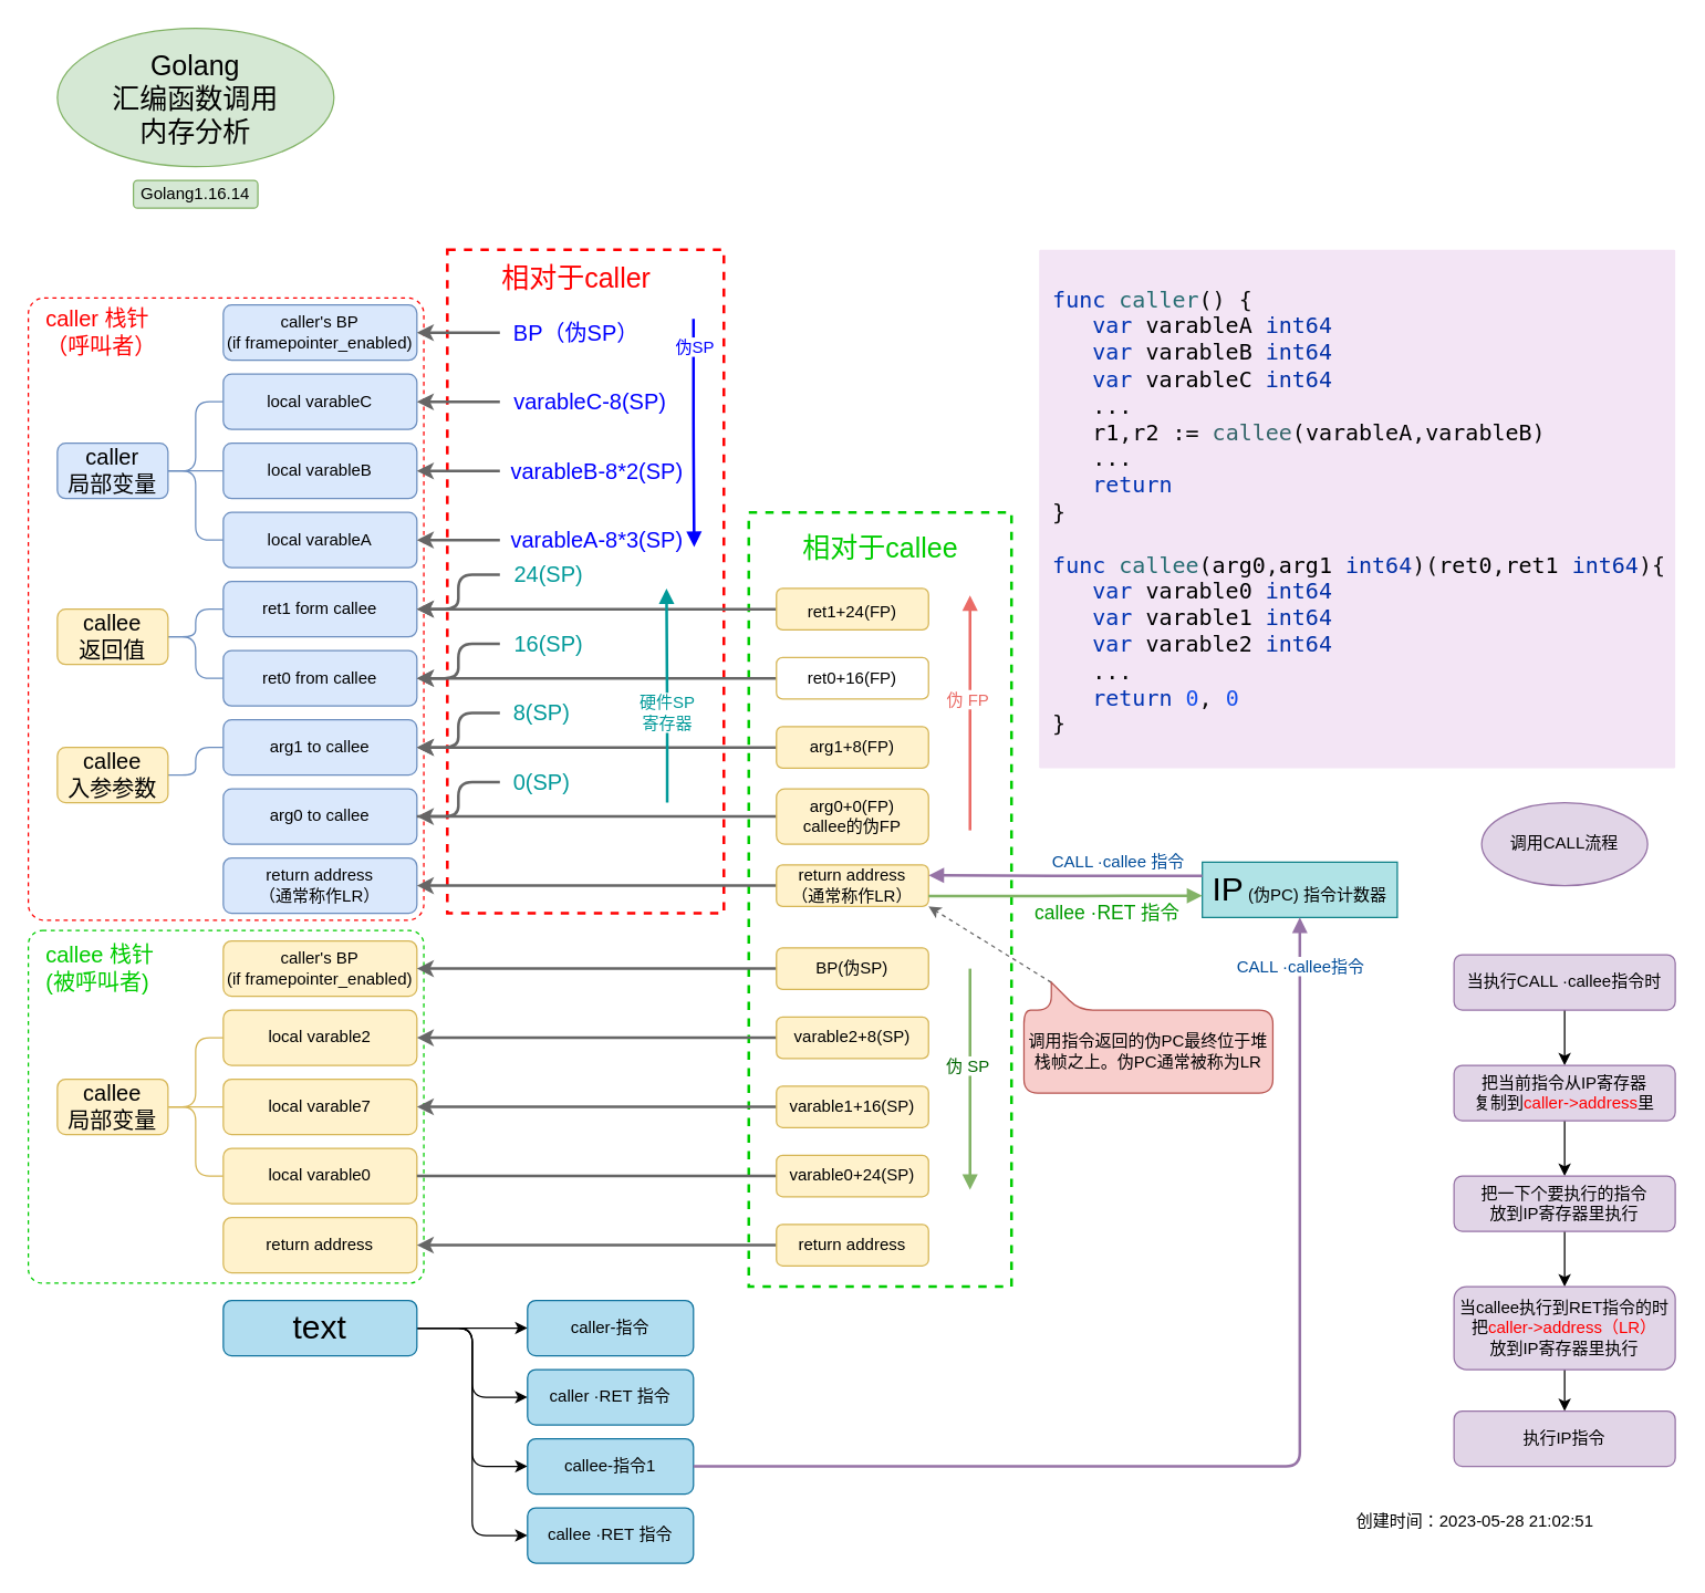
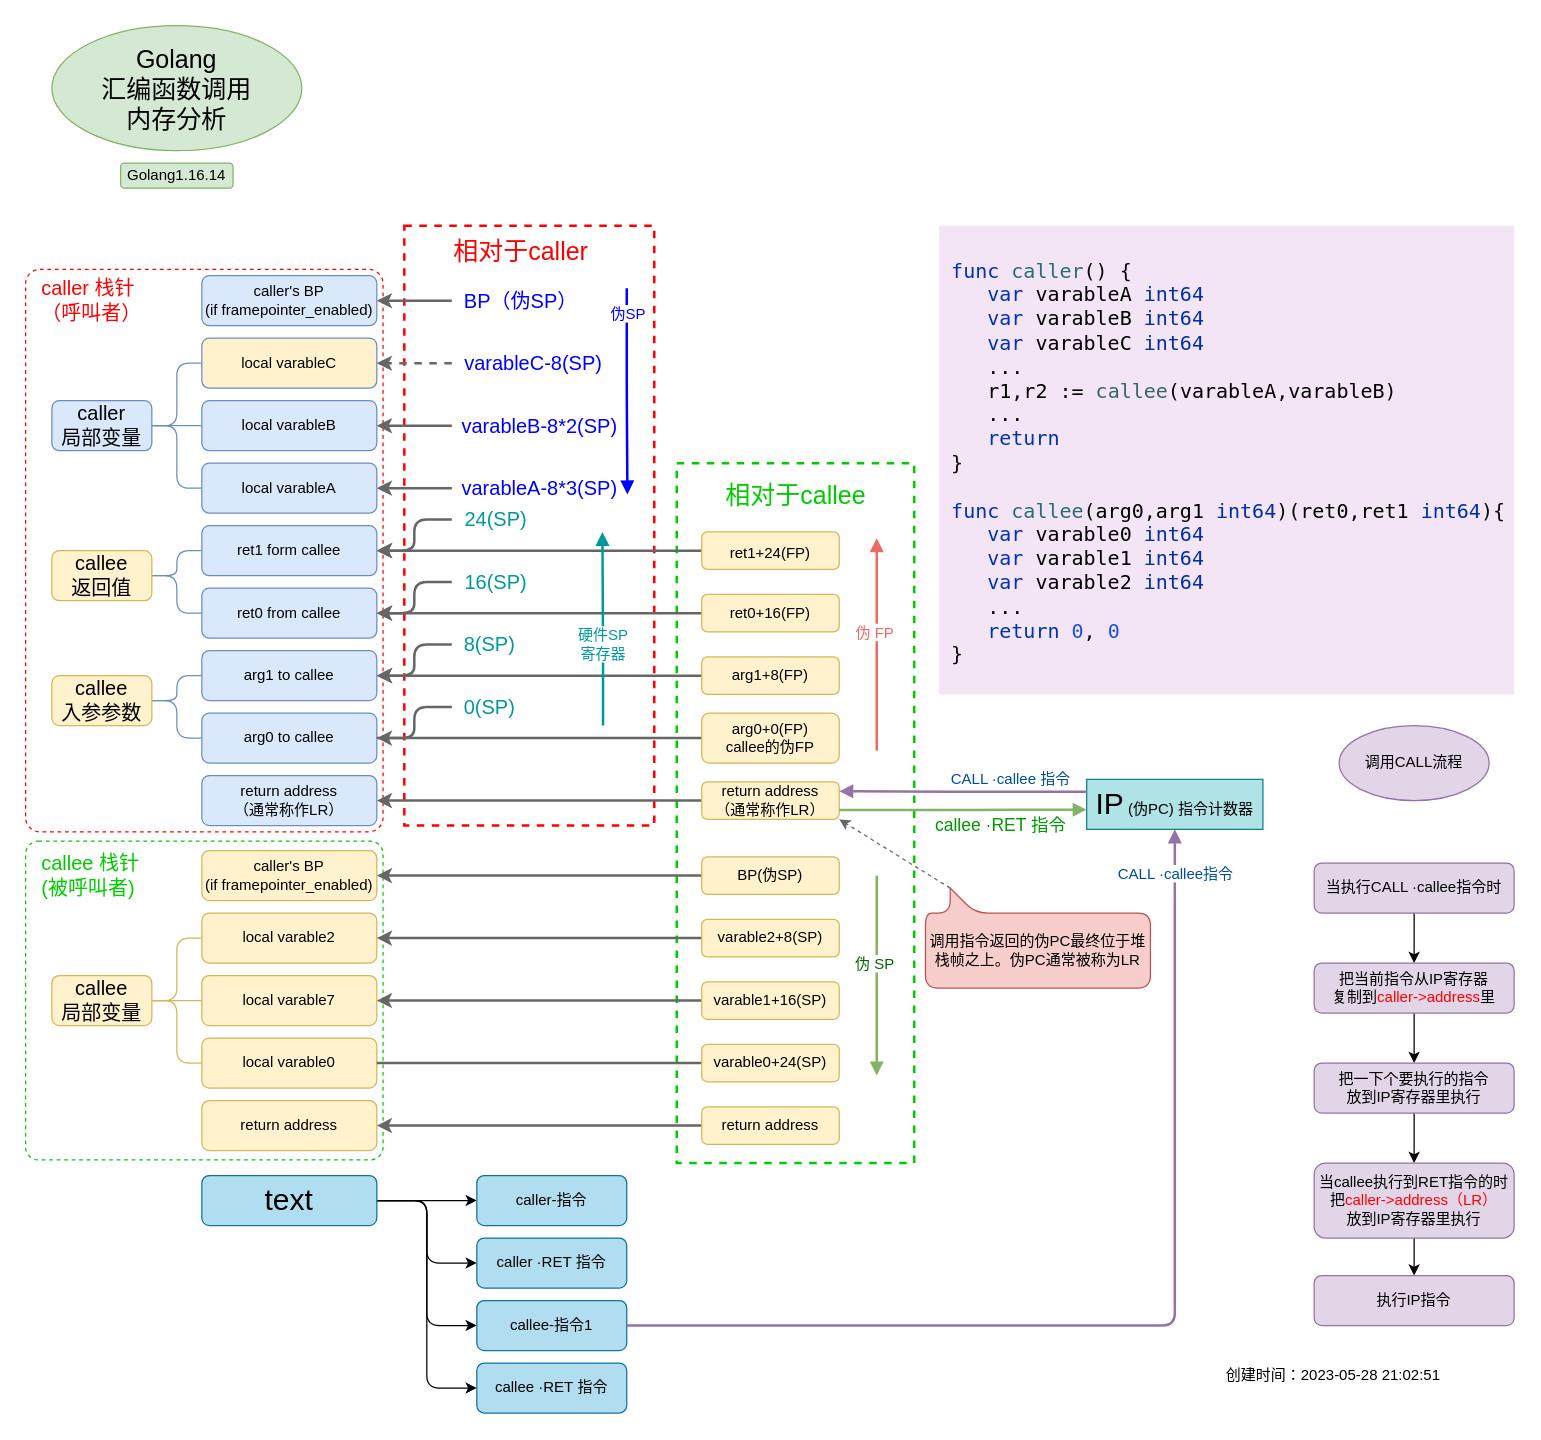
- <mxCell id="8" value="local varableC" style="rounded=1;whiteSpace=wrap;html=1;fillColor=#dae8fc;strokeColor=#6c8ebf;" parent="1" vertex="1"><mxGeometry x="161" y="270" width="140" height="40" as="geometry" /></mxCell>
+ <mxCell id="8" value="local varableC" style="rounded=1;whiteSpace=wrap;html=1;fillColor=#fff2cc;strokeColor=#6c8ebf;" parent="1" vertex="1"><mxGeometry x="161" y="270" width="140" height="40" as="geometry" /></mxCell>
- <mxCell id="48" style="edgeStyle=orthogonalEdgeStyle;rounded=1;orthogonalLoop=1;jettySize=auto;html=1;entryX=1;entryY=0.5;entryDx=0;entryDy=0;shadow=0;fontSize=18;endArrow=classic;endFill=1;strokeColor=#666666;strokeWidth=2;" parent="1" source="49" target="8" edge="1"><mxGeometry relative="1" as="geometry" /></mxCell>
+ <mxCell id="48" style="edgeStyle=orthogonalEdgeStyle;rounded=1;orthogonalLoop=1;jettySize=auto;html=1;entryX=1;entryY=0.5;entryDx=0;entryDy=0;shadow=0;fontSize=18;endArrow=classic;endFill=1;strokeColor=#666666;strokeWidth=2;dashed=1;" parent="1" source="49" target="8" edge="1"><mxGeometry relative="1" as="geometry" /></mxCell>
- <mxCell id="65" value="&lt;span style=&quot;font-size: 12px;&quot;&gt;ret0+16(FP)&lt;/span&gt;" style="rounded=1;whiteSpace=wrap;html=1;fontSize=12;strokeWidth=1;align=center;fillColor=#ffffff;strokeColor=#d6b656;" parent="1" vertex="1"><mxGeometry x="561" y="475" width="110" height="30" as="geometry" /></mxCell>
+ <mxCell id="65" value="&lt;span style=&quot;font-size: 12px;&quot;&gt;ret0+16(FP)&lt;/span&gt;" style="rounded=1;whiteSpace=wrap;html=1;fontSize=12;strokeWidth=1;align=center;fillColor=#fff2cc;strokeColor=#d6b656;" parent="1" vertex="1"><mxGeometry x="561" y="475" width="110" height="30" as="geometry" /></mxCell>
+ <mxCell id="25" style="edgeStyle=orthogonalEdgeStyle;rounded=1;orthogonalLoop=1;jettySize=auto;html=1;entryX=1;entryY=0.5;entryDx=0;entryDy=0;fontSize=16;endArrow=none;endFill=0;fillColor=#dae8fc;strokeColor=#6c8ebf;" parent="1" source="26" target="43" edge="1"><mxGeometry relative="1" as="geometry"><mxPoint x="106" y="559.96" as="targetPoint" /></mxGeometry></mxCell>
